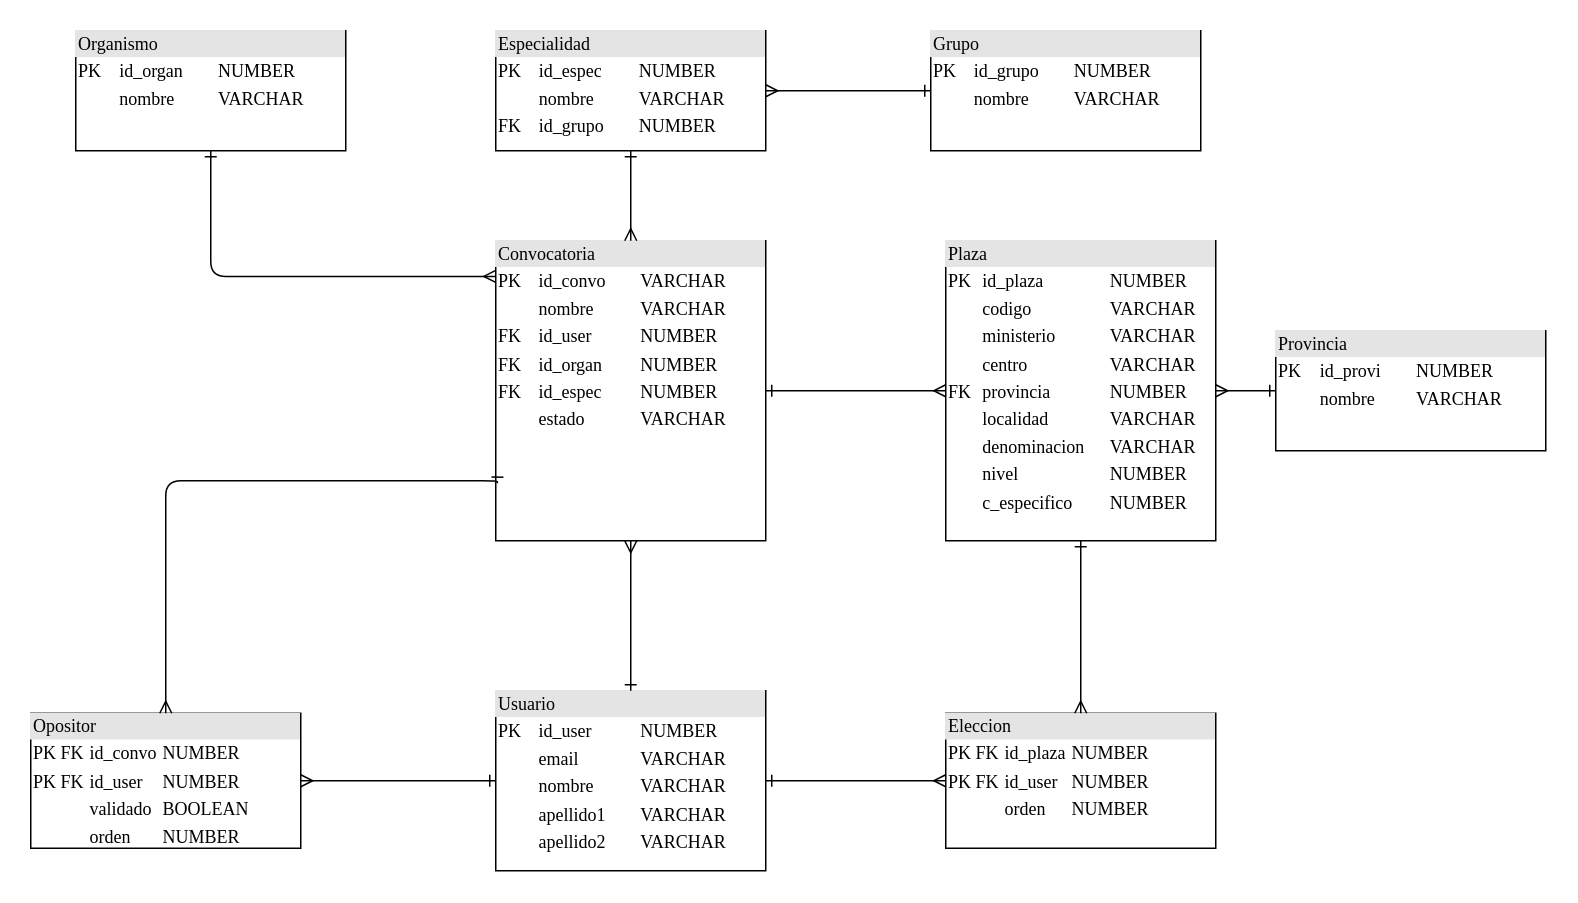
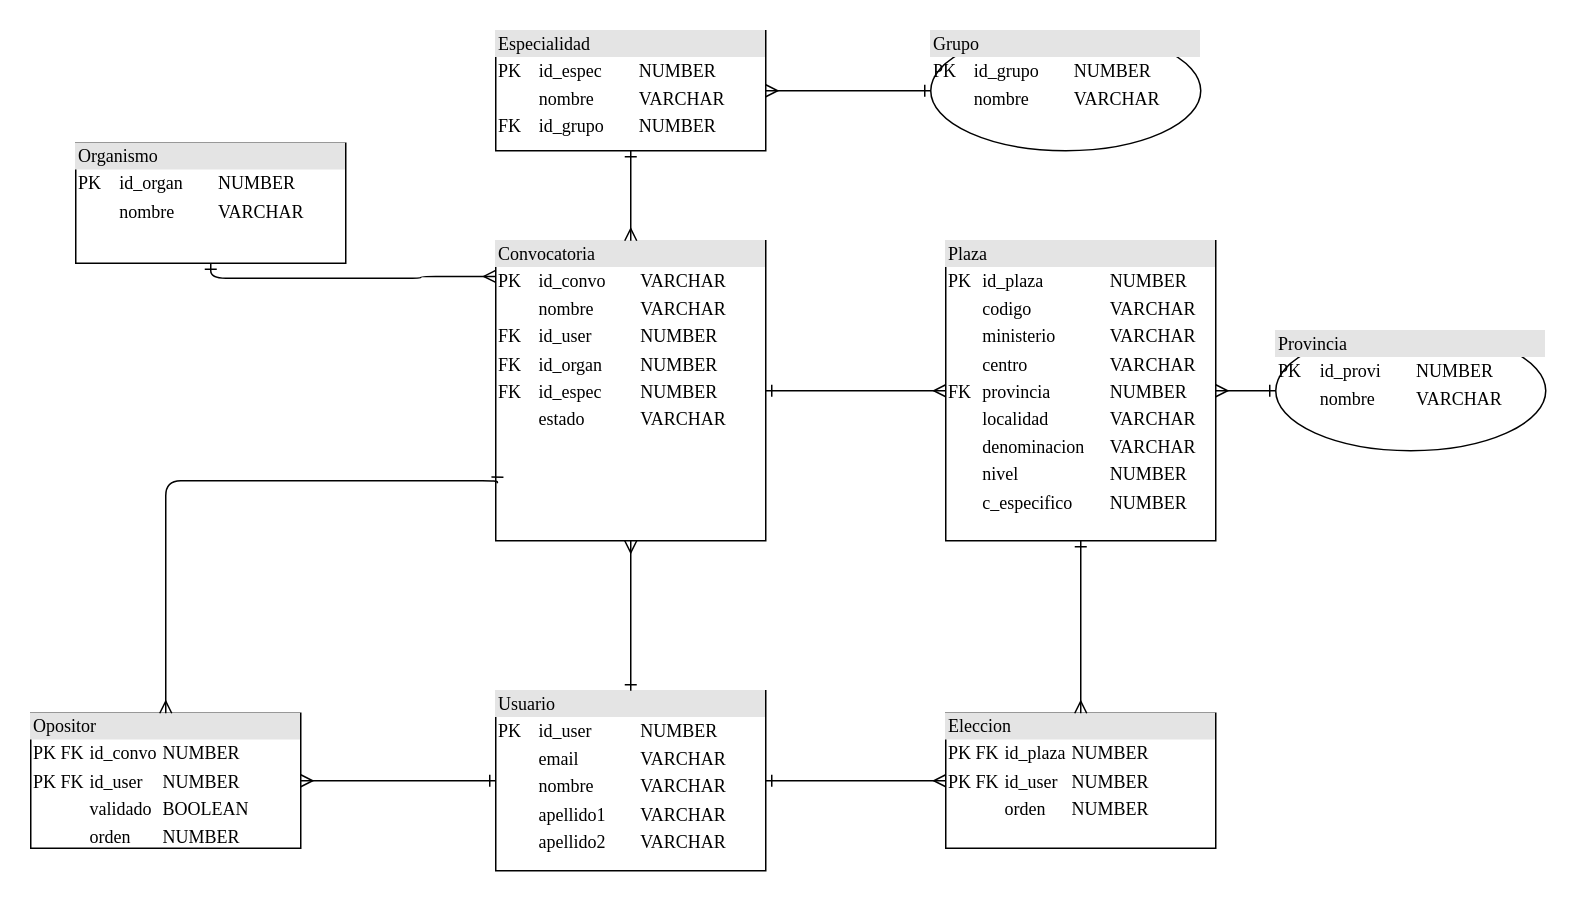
- <mxCell id="7" value="&lt;div style=&quot;box-sizing: border-box ; width: 100% ; background: #e4e4e4 ; padding: 2px&quot;&gt;Organismo&lt;/div&gt;&lt;table style=&quot;width: 100% ; font-size: 1em&quot; cellspacing=&quot;0&quot; cellpadding=&quot;2&quot;&gt;&lt;tbody&gt;&lt;tr&gt;&lt;td&gt;PK&lt;br&gt;&lt;/td&gt;&lt;td&gt;id_organ&lt;br&gt;&lt;/td&gt;&lt;td&gt;NUMBER&lt;br&gt;&lt;/td&gt;&lt;/tr&gt;&lt;tr&gt;&lt;td&gt;&lt;br&gt;&lt;/td&gt;&lt;td&gt;nombre&lt;br&gt;&lt;/td&gt;&lt;td&gt;VARCHAR&lt;br&gt;&lt;/td&gt;&lt;/tr&gt;&lt;tr&gt;&lt;td&gt;&lt;br&gt;&lt;/td&gt;&lt;td&gt;&lt;br&gt;&lt;/td&gt;&lt;td&gt;&lt;br&gt;&lt;/td&gt;&lt;/tr&gt;&lt;tr&gt;&lt;td&gt;&lt;br&gt;&lt;/td&gt;&lt;td&gt;&lt;br&gt;&lt;/td&gt;&lt;td&gt;&lt;br&gt;&lt;/td&gt;&lt;/tr&gt;&lt;tr&gt;&lt;td&gt;&lt;br&gt;&lt;/td&gt;&lt;td&gt;&lt;br&gt;&lt;/td&gt;&lt;td&gt;&lt;br&gt;&lt;/td&gt;&lt;/tr&gt;&lt;/tbody&gt;&lt;/table&gt;" style="verticalAlign=top;align=left;overflow=fill;html=1;rounded=0;shadow=0;comic=0;labelBackgroundColor=none;strokeWidth=1;fontFamily=Verdana;fontSize=12" parent="1" vertex="1"><mxGeometry x="50" y="20" width="180" height="80" as="geometry" /></mxCell>
+ <mxCell id="7" value="&lt;div style=&quot;box-sizing: border-box ; width: 100% ; background: #e4e4e4 ; padding: 2px&quot;&gt;Organismo&lt;/div&gt;&lt;table style=&quot;width: 100% ; font-size: 1em&quot; cellspacing=&quot;0&quot; cellpadding=&quot;2&quot;&gt;&lt;tbody&gt;&lt;tr&gt;&lt;td&gt;PK&lt;br&gt;&lt;/td&gt;&lt;td&gt;id_organ&lt;br&gt;&lt;/td&gt;&lt;td&gt;NUMBER&lt;br&gt;&lt;/td&gt;&lt;/tr&gt;&lt;tr&gt;&lt;td&gt;&lt;br&gt;&lt;/td&gt;&lt;td&gt;nombre&lt;br&gt;&lt;/td&gt;&lt;td&gt;VARCHAR&lt;br&gt;&lt;/td&gt;&lt;/tr&gt;&lt;tr&gt;&lt;td&gt;&lt;br&gt;&lt;/td&gt;&lt;td&gt;&lt;br&gt;&lt;/td&gt;&lt;td&gt;&lt;br&gt;&lt;/td&gt;&lt;/tr&gt;&lt;tr&gt;&lt;td&gt;&lt;br&gt;&lt;/td&gt;&lt;td&gt;&lt;br&gt;&lt;/td&gt;&lt;td&gt;&lt;br&gt;&lt;/td&gt;&lt;/tr&gt;&lt;tr&gt;&lt;td&gt;&lt;br&gt;&lt;/td&gt;&lt;td&gt;&lt;br&gt;&lt;/td&gt;&lt;td&gt;&lt;br&gt;&lt;/td&gt;&lt;/tr&gt;&lt;/tbody&gt;&lt;/table&gt;" style="verticalAlign=top;align=left;overflow=fill;html=1;rounded=0;shadow=0;comic=0;labelBackgroundColor=none;strokeWidth=1;fontFamily=Verdana;fontSize=12" parent="1" vertex="1"><mxGeometry x="50" y="95" width="180" height="80" as="geometry" /></mxCell>
- <mxCell id="5" value="&lt;div style=&quot;box-sizing: border-box ; width: 100% ; background: #e4e4e4 ; padding: 2px&quot;&gt;Grupo&lt;/div&gt;&lt;table style=&quot;width: 100% ; font-size: 1em&quot; cellspacing=&quot;0&quot; cellpadding=&quot;2&quot;&gt;&lt;tbody&gt;&lt;tr&gt;&lt;td&gt;PK&lt;br&gt;&lt;/td&gt;&lt;td&gt;id_grupo&lt;br&gt;&lt;/td&gt;&lt;td&gt;NUMBER&lt;br&gt;&lt;/td&gt;&lt;/tr&gt;&lt;tr&gt;&lt;td&gt;&lt;br&gt;&lt;/td&gt;&lt;td&gt;nombre&lt;br&gt;&lt;/td&gt;&lt;td&gt;VARCHAR&lt;br&gt;&lt;/td&gt;&lt;/tr&gt;&lt;tr&gt;&lt;td&gt;&lt;br&gt;&lt;/td&gt;&lt;td&gt;&lt;br&gt;&lt;/td&gt;&lt;td&gt;&lt;br&gt;&lt;/td&gt;&lt;/tr&gt;&lt;tr&gt;&lt;td&gt;&lt;br&gt;&lt;/td&gt;&lt;td&gt;&lt;br&gt;&lt;/td&gt;&lt;td&gt;&lt;br&gt;&lt;/td&gt;&lt;/tr&gt;&lt;tr&gt;&lt;td&gt;&lt;br&gt;&lt;/td&gt;&lt;td&gt;&lt;br&gt;&lt;/td&gt;&lt;td&gt;&lt;br&gt;&lt;/td&gt;&lt;/tr&gt;&lt;/tbody&gt;&lt;/table&gt;" style="verticalAlign=top;align=left;overflow=fill;html=1;rounded=0;shadow=0;comic=0;labelBackgroundColor=none;strokeWidth=1;fontFamily=Verdana;fontSize=12" parent="1" vertex="1"><mxGeometry x="620" y="20" width="180" height="80" as="geometry" /></mxCell>
+ <mxCell id="5" value="&lt;div style=&quot;box-sizing: border-box ; width: 100% ; background: #e4e4e4 ; padding: 2px&quot;&gt;Grupo&lt;/div&gt;&lt;table style=&quot;width: 100% ; font-size: 1em&quot; cellspacing=&quot;0&quot; cellpadding=&quot;2&quot;&gt;&lt;tbody&gt;&lt;tr&gt;&lt;td&gt;PK&lt;br&gt;&lt;/td&gt;&lt;td&gt;id_grupo&lt;br&gt;&lt;/td&gt;&lt;td&gt;NUMBER&lt;br&gt;&lt;/td&gt;&lt;/tr&gt;&lt;tr&gt;&lt;td&gt;&lt;br&gt;&lt;/td&gt;&lt;td&gt;nombre&lt;br&gt;&lt;/td&gt;&lt;td&gt;VARCHAR&lt;br&gt;&lt;/td&gt;&lt;/tr&gt;&lt;tr&gt;&lt;td&gt;&lt;br&gt;&lt;/td&gt;&lt;td&gt;&lt;br&gt;&lt;/td&gt;&lt;td&gt;&lt;br&gt;&lt;/td&gt;&lt;/tr&gt;&lt;tr&gt;&lt;td&gt;&lt;br&gt;&lt;/td&gt;&lt;td&gt;&lt;br&gt;&lt;/td&gt;&lt;td&gt;&lt;br&gt;&lt;/td&gt;&lt;/tr&gt;&lt;tr&gt;&lt;td&gt;&lt;br&gt;&lt;/td&gt;&lt;td&gt;&lt;br&gt;&lt;/td&gt;&lt;td&gt;&lt;br&gt;&lt;/td&gt;&lt;/tr&gt;&lt;/tbody&gt;&lt;/table&gt;" style="ellipse;verticalAlign=top;align=left;overflow=fill;html=1;shadow=0;comic=0;labelBackgroundColor=none;strokeWidth=1;fontFamily=Verdana;fontSize=12;" parent="1" vertex="1"><mxGeometry x="620" y="20" width="180" height="80" as="geometry" /></mxCell>
- <mxCell id="15" value="&lt;div style=&quot;box-sizing: border-box ; width: 100% ; background: #e4e4e4 ; padding: 2px&quot;&gt;Provincia&lt;br&gt;&lt;/div&gt;&lt;table style=&quot;width: 100% ; font-size: 1em&quot; cellspacing=&quot;0&quot; cellpadding=&quot;2&quot;&gt;&lt;tbody&gt;&lt;tr&gt;&lt;td&gt;PK&lt;br&gt;&lt;/td&gt;&lt;td&gt;id_provi&lt;br&gt;&lt;/td&gt;&lt;td&gt;NUMBER&lt;br&gt;&lt;/td&gt;&lt;/tr&gt;&lt;tr&gt;&lt;td&gt;&lt;br&gt;&lt;/td&gt;&lt;td&gt;nombre&lt;br&gt;&lt;/td&gt;&lt;td&gt;VARCHAR&lt;br&gt;&lt;/td&gt;&lt;/tr&gt;&lt;tr&gt;&lt;td&gt;&lt;br&gt;&lt;/td&gt;&lt;td&gt;&lt;br&gt;&lt;/td&gt;&lt;td&gt;&lt;br&gt;&lt;/td&gt;&lt;/tr&gt;&lt;tr&gt;&lt;td&gt;&lt;br&gt;&lt;/td&gt;&lt;td&gt;&lt;br&gt;&lt;/td&gt;&lt;td&gt;&lt;br&gt;&lt;/td&gt;&lt;/tr&gt;&lt;tr&gt;&lt;td&gt;&lt;br&gt;&lt;/td&gt;&lt;td&gt;&lt;br&gt;&lt;/td&gt;&lt;td&gt;&lt;br&gt;&lt;/td&gt;&lt;/tr&gt;&lt;/tbody&gt;&lt;/table&gt;" style="verticalAlign=top;align=left;overflow=fill;html=1;rounded=0;shadow=0;comic=0;labelBackgroundColor=none;strokeWidth=1;fontFamily=Verdana;fontSize=12" vertex="1" parent="1"><mxGeometry x="850" y="220" width="180" height="80" as="geometry" /></mxCell>
+ <mxCell id="15" value="&lt;div style=&quot;box-sizing: border-box ; width: 100% ; background: #e4e4e4 ; padding: 2px&quot;&gt;Provincia&lt;br&gt;&lt;/div&gt;&lt;table style=&quot;width: 100% ; font-size: 1em&quot; cellspacing=&quot;0&quot; cellpadding=&quot;2&quot;&gt;&lt;tbody&gt;&lt;tr&gt;&lt;td&gt;PK&lt;br&gt;&lt;/td&gt;&lt;td&gt;id_provi&lt;br&gt;&lt;/td&gt;&lt;td&gt;NUMBER&lt;br&gt;&lt;/td&gt;&lt;/tr&gt;&lt;tr&gt;&lt;td&gt;&lt;br&gt;&lt;/td&gt;&lt;td&gt;nombre&lt;br&gt;&lt;/td&gt;&lt;td&gt;VARCHAR&lt;br&gt;&lt;/td&gt;&lt;/tr&gt;&lt;tr&gt;&lt;td&gt;&lt;br&gt;&lt;/td&gt;&lt;td&gt;&lt;br&gt;&lt;/td&gt;&lt;td&gt;&lt;br&gt;&lt;/td&gt;&lt;/tr&gt;&lt;tr&gt;&lt;td&gt;&lt;br&gt;&lt;/td&gt;&lt;td&gt;&lt;br&gt;&lt;/td&gt;&lt;td&gt;&lt;br&gt;&lt;/td&gt;&lt;/tr&gt;&lt;tr&gt;&lt;td&gt;&lt;br&gt;&lt;/td&gt;&lt;td&gt;&lt;br&gt;&lt;/td&gt;&lt;td&gt;&lt;br&gt;&lt;/td&gt;&lt;/tr&gt;&lt;/tbody&gt;&lt;/table&gt;" style="ellipse;verticalAlign=top;align=left;overflow=fill;html=1;shadow=0;comic=0;labelBackgroundColor=none;strokeWidth=1;fontFamily=Verdana;fontSize=12;" vertex="1" parent="1"><mxGeometry x="850" y="220" width="180" height="80" as="geometry" /></mxCell>
